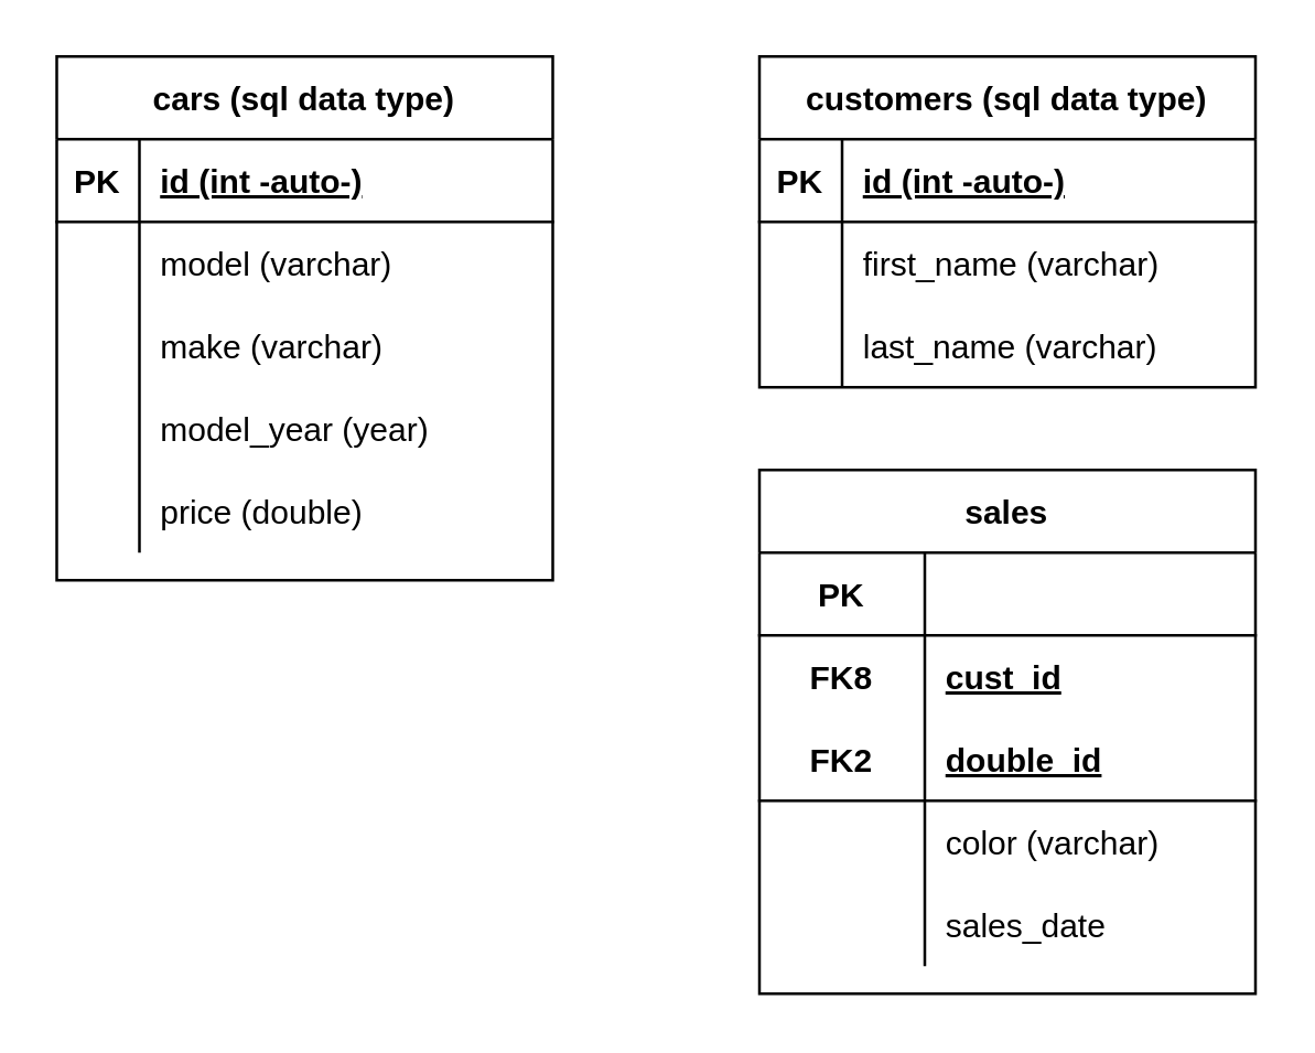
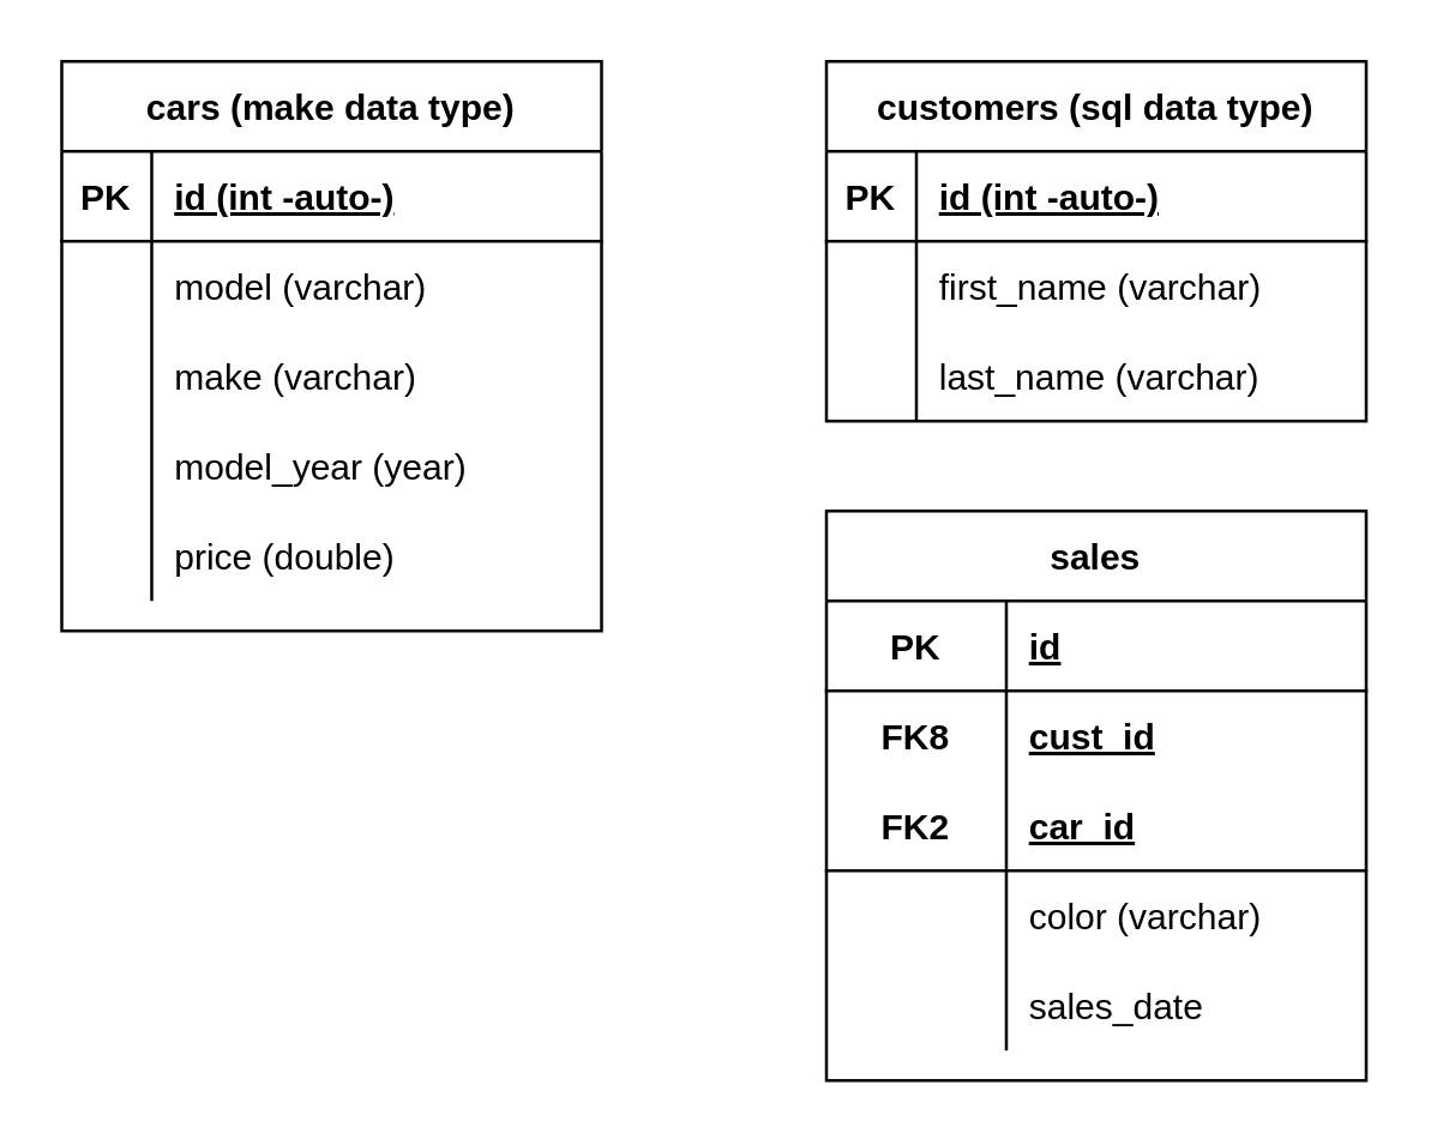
- <mxCell id="2" value="cars (sql data type)" style="shape=table;startSize=30;container=1;collapsible=1;childLayout=tableLayout;fixedRows=1;rowLines=0;fontStyle=1;align=center;resizeLast=1;" vertex="1" parent="1"><mxGeometry x="20" y="20" width="180" height="190" as="geometry" /></mxCell>
+ <mxCell id="2" value="cars (make data type)" style="shape=table;startSize=30;container=1;collapsible=1;childLayout=tableLayout;fixedRows=1;rowLines=0;fontStyle=1;align=center;resizeLast=1;" vertex="1" parent="1"><mxGeometry x="20" y="20" width="180" height="190" as="geometry" /></mxCell>
+ <mxCell id="31" value="id" style="shape=partialRectangle;connectable=0;fillColor=none;top=0;left=0;bottom=0;right=0;align=left;spacingLeft=6;fontStyle=5;overflow=hidden;" vertex="1" parent="29"><mxGeometry x="60" width="120" height="30" as="geometry" /></mxCell>
- <mxCell id="37" value="double_id" style="shape=partialRectangle;connectable=0;fillColor=none;top=0;left=0;bottom=0;right=0;align=left;spacingLeft=6;fontStyle=5;overflow=hidden;" vertex="1" parent="35"><mxGeometry x="60" width="120" height="30" as="geometry" /></mxCell>
+ <mxCell id="37" value="car_id" style="shape=partialRectangle;connectable=0;fillColor=none;top=0;left=0;bottom=0;right=0;align=left;spacingLeft=6;fontStyle=5;overflow=hidden;" vertex="1" parent="35"><mxGeometry x="60" width="120" height="30" as="geometry" /></mxCell>
